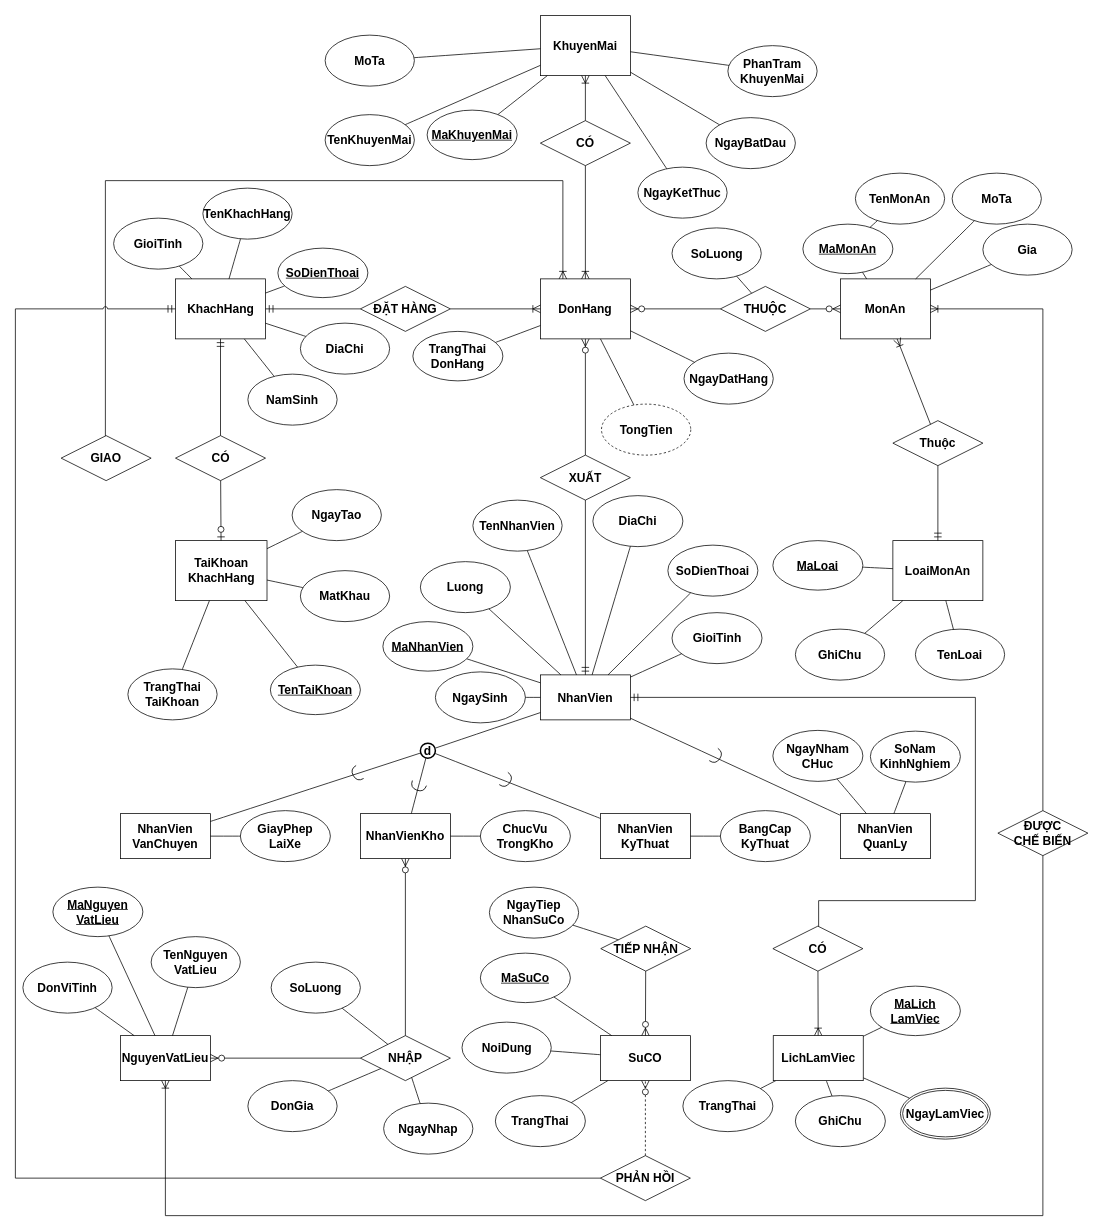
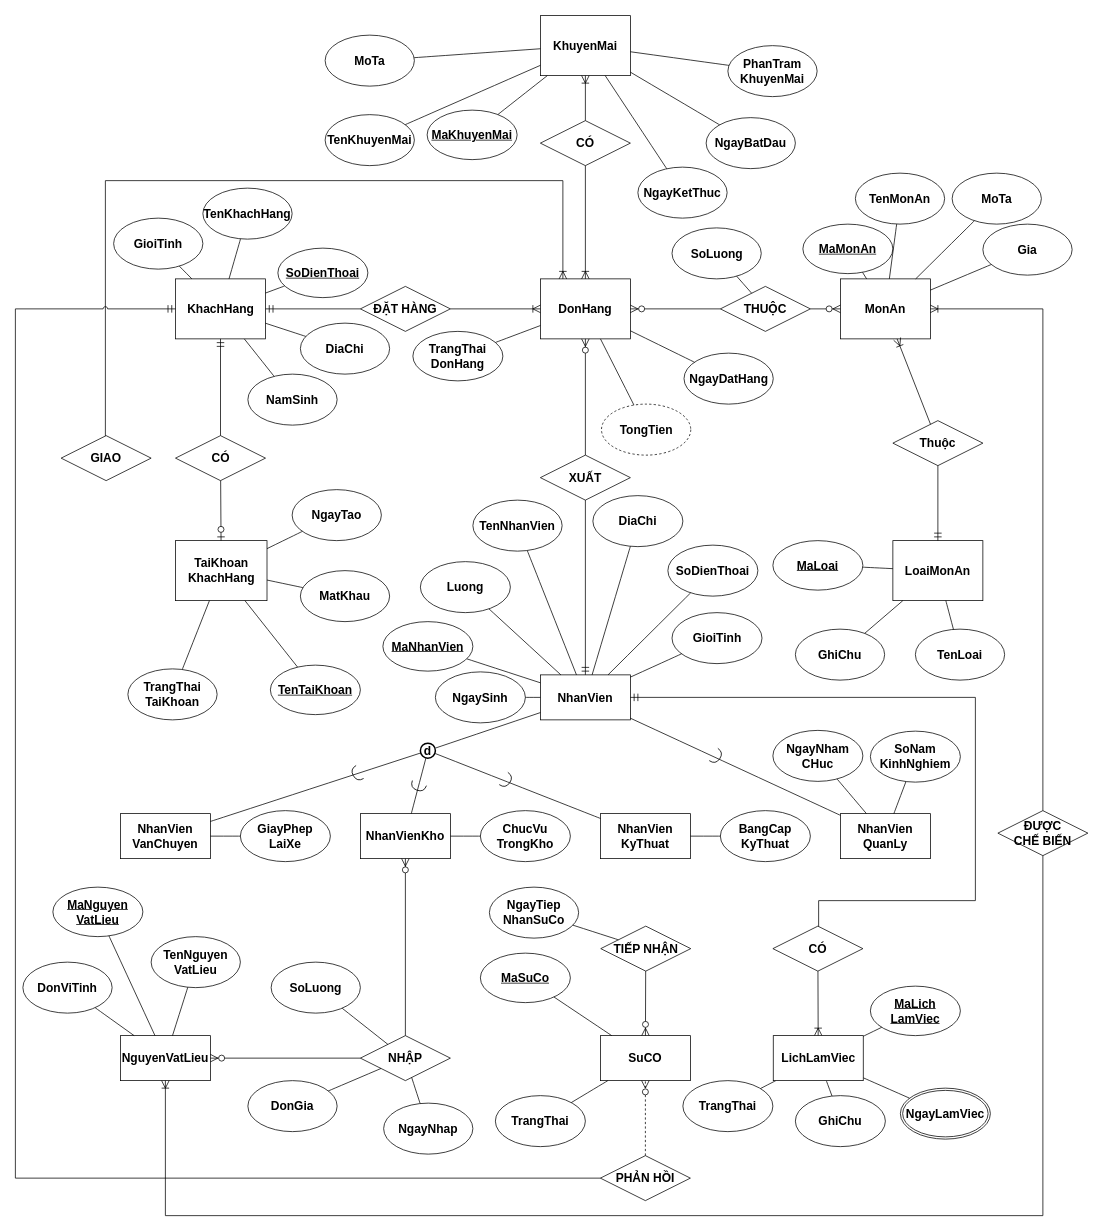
- <mxCell id="83" style="edgeStyle=none;curved=1;rounded=0;orthogonalLoop=1;jettySize=auto;html=1;fontSize=16;startSize=8;endSize=8;endArrow=none;endFill=0;fontStyle=1;" parent="1" source="79" target="78" edge="1"><mxGeometry relative="1" as="geometry"><mxPoint x="1210" y="343" as="sourcePoint" /><mxPoint x="1231" y="358" as="targetPoint" /></mxGeometry></mxCell>
+ <mxCell id="83" style="edgeStyle=none;curved=1;rounded=0;orthogonalLoop=1;jettySize=auto;html=1;fontSize=16;startSize=8;endSize=8;endArrow=none;endFill=0;fontStyle=1" parent="1" source="79" target="71" edge="1"><mxGeometry relative="1" as="geometry"><mxPoint x="1210" y="343" as="sourcePoint" /><mxPoint x="1231" y="358" as="targetPoint" /></mxGeometry></mxCell>
- <mxCell id="130" value="NoiDung" style="ellipse;whiteSpace=wrap;html=1;align=center;fontSize=16;fontStyle=1" parent="1" vertex="1"><mxGeometry x="615.5" y="1362" width="119" height="68" as="geometry" /></mxCell>
- <mxCell id="132" style="edgeStyle=none;curved=1;rounded=0;orthogonalLoop=1;jettySize=auto;html=1;fontSize=16;startSize=8;endSize=8;endArrow=none;endFill=0;fontStyle=1" parent="1" source="126" target="130" edge="1"><mxGeometry relative="1" as="geometry"><mxPoint x="836" y="1390" as="sourcePoint" /><mxPoint x="772" y="1332" as="targetPoint" /></mxGeometry></mxCell>
